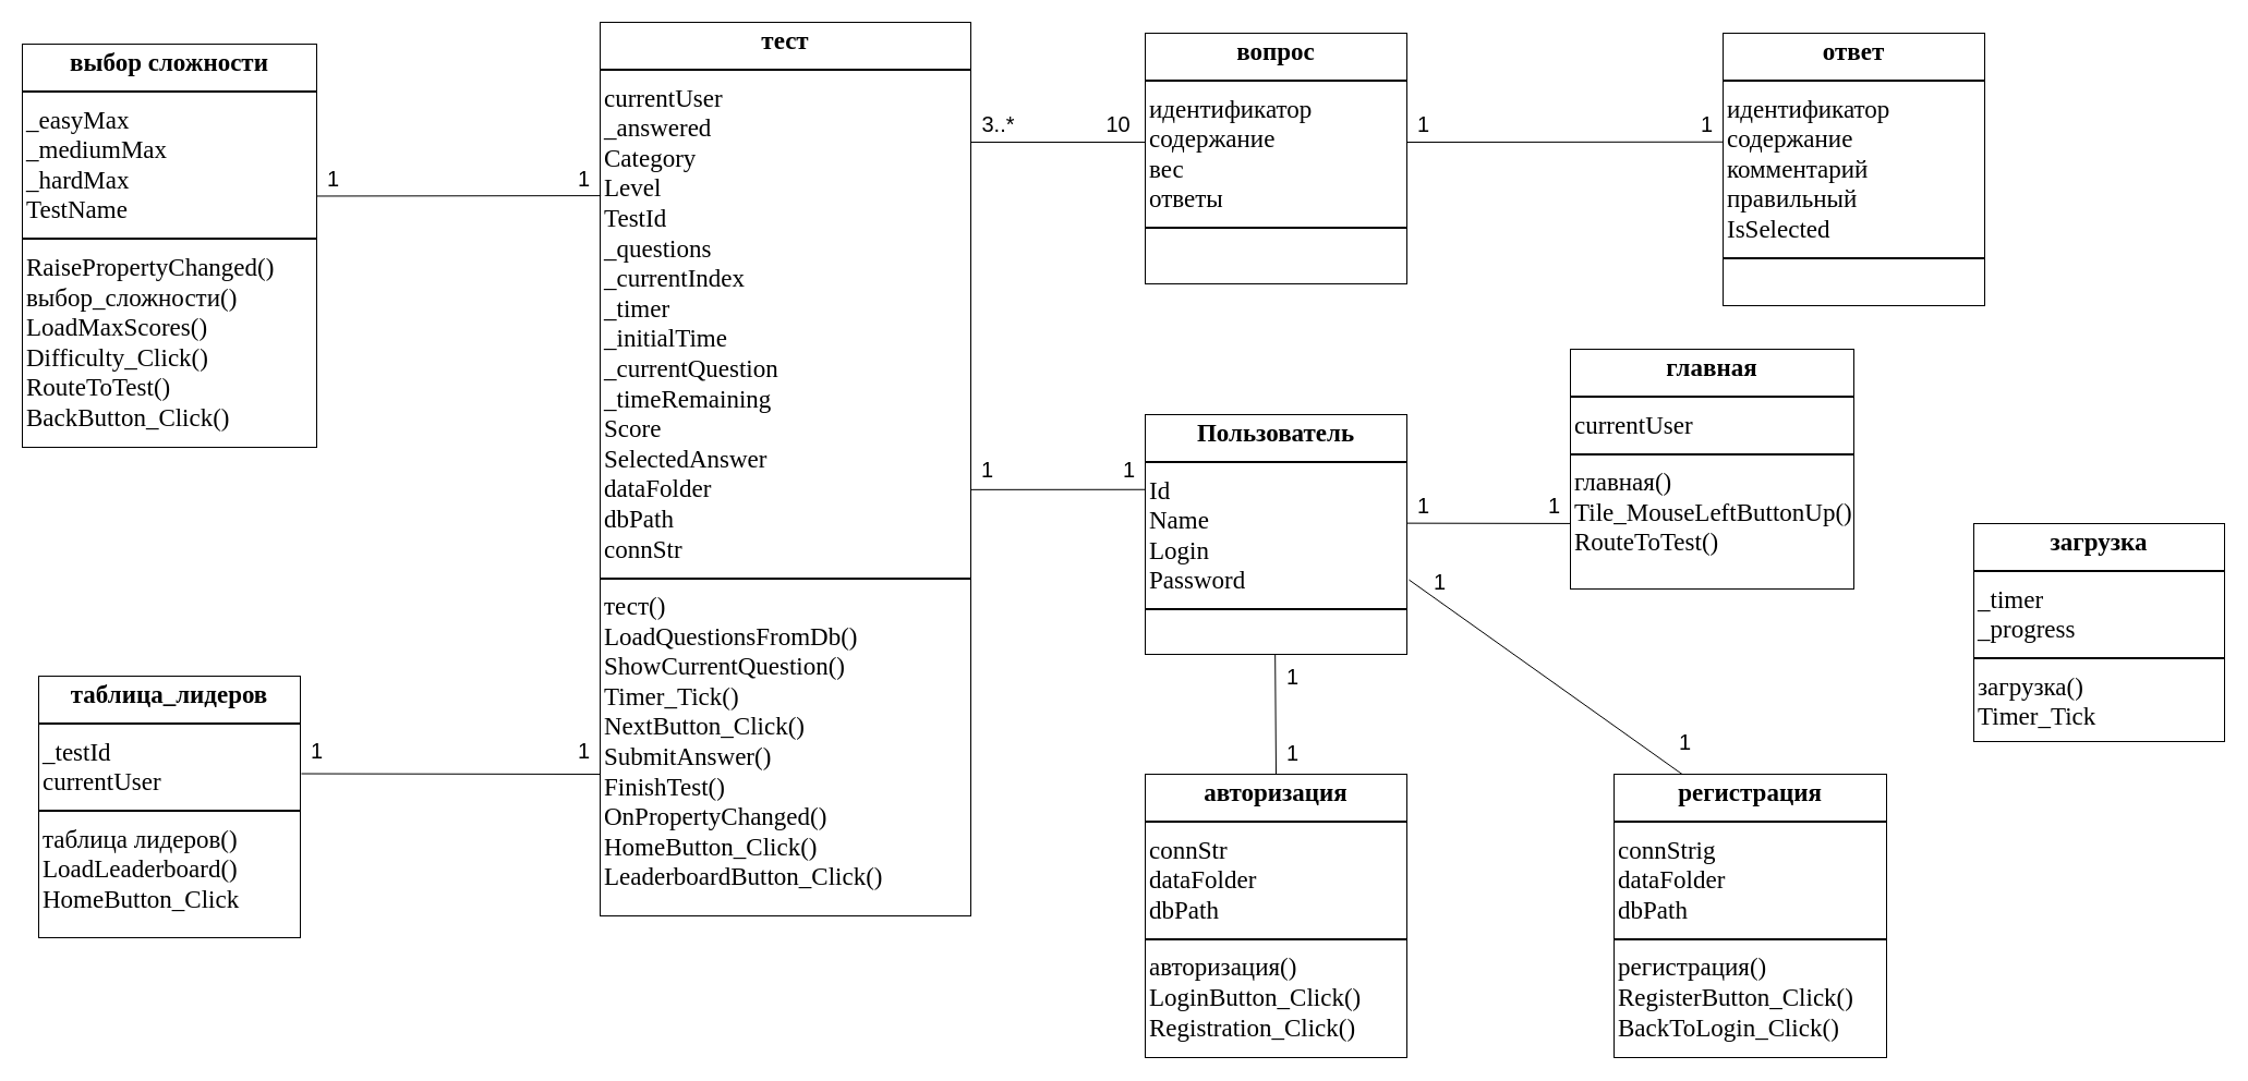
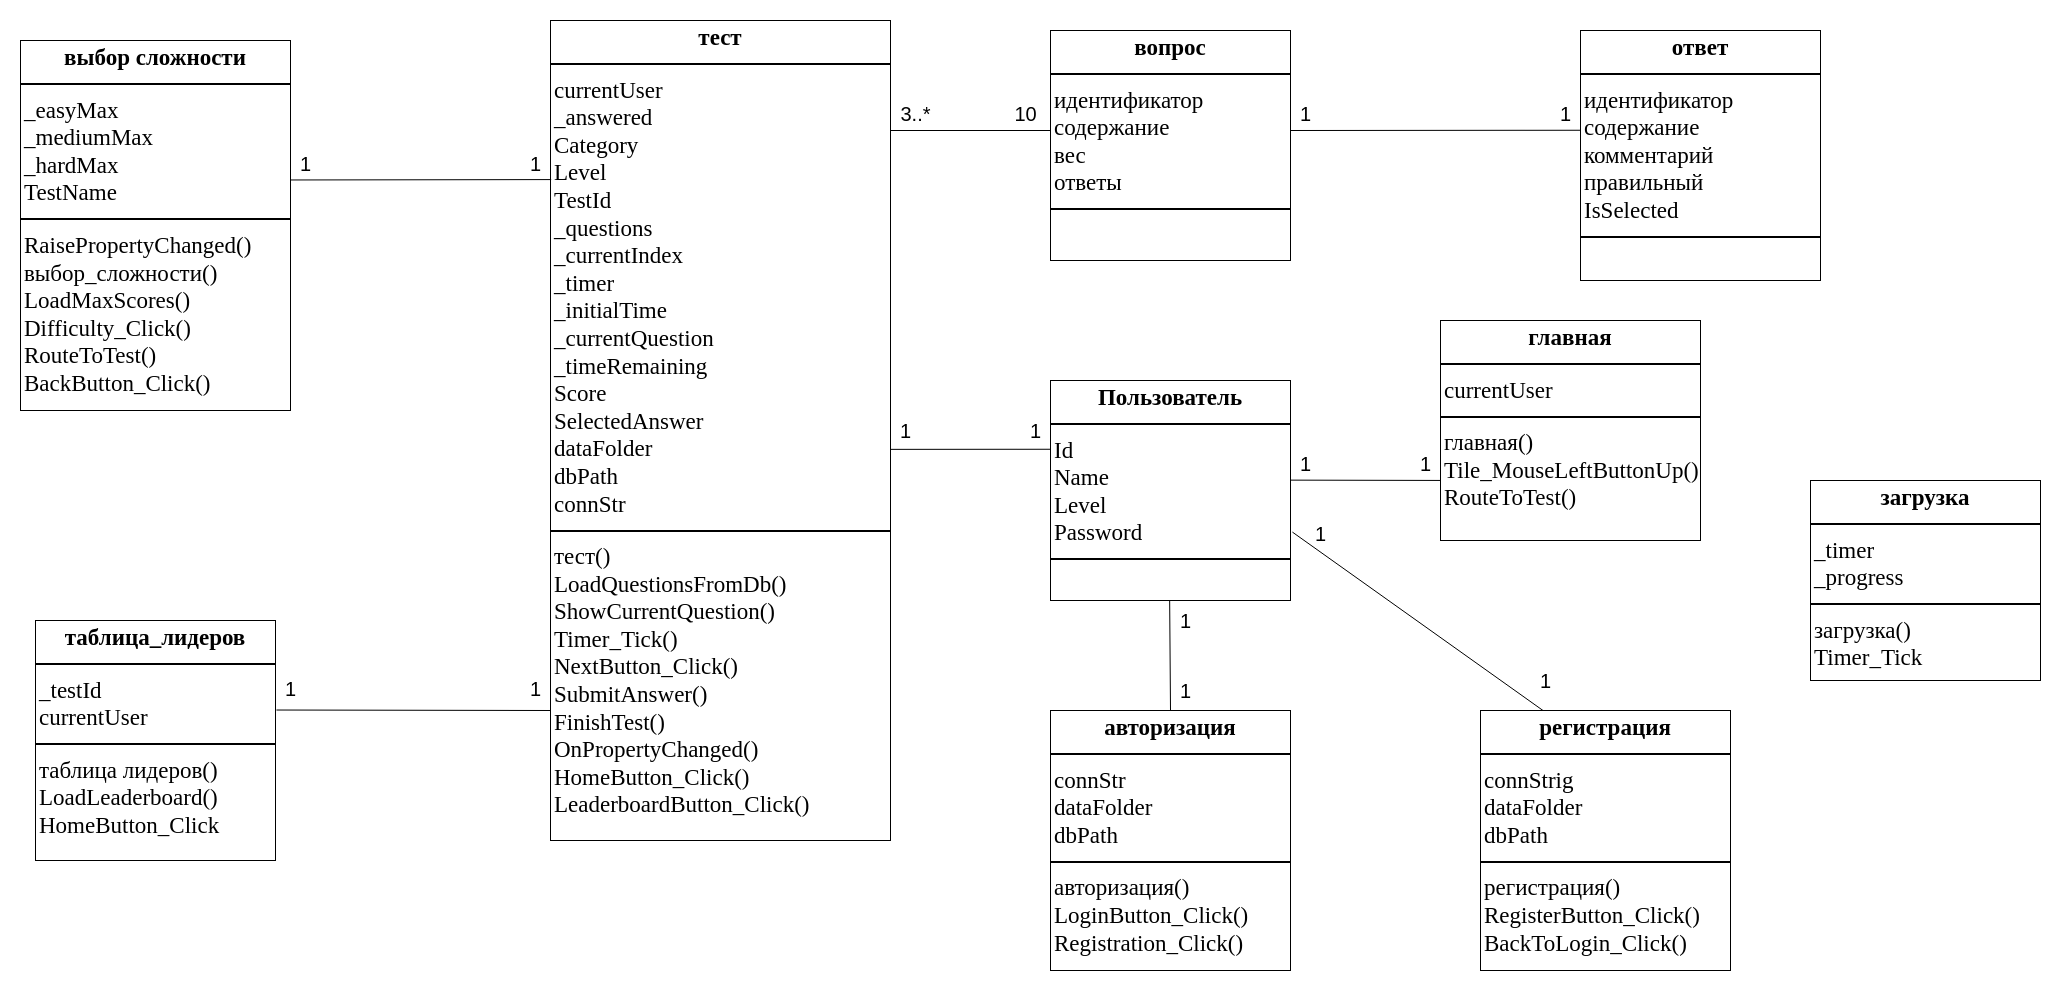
- <mxCell id="7" value="&lt;p style=&quot;margin: 4px 0px 0px; text-align: center; font-size: 23px;&quot;&gt;&lt;b style=&quot;font-size: 23px;&quot;&gt;Пользователь&lt;/b&gt;&lt;/p&gt;&lt;hr style=&quot;border-style: solid; font-size: 23px;&quot;&gt;&lt;p style=&quot;margin: 0px 0px 0px 4px;&quot;&gt;Id&lt;/p&gt;&lt;p style=&quot;margin: 0px 0px 0px 4px;&quot;&gt;Name&lt;/p&gt;&lt;p style=&quot;margin: 0px 0px 0px 4px;&quot;&gt;Login&lt;/p&gt;&lt;p style=&quot;margin: 0px 0px 0px 4px;&quot;&gt;Password&lt;br&gt;&lt;/p&gt;&lt;hr style=&quot;border-style: solid; font-size: 23px;&quot;&gt;&lt;p style=&quot;margin: 0px 0px 0px 4px; font-size: 23px;&quot;&gt;&lt;br style=&quot;font-size: 23px;&quot;&gt;&lt;/p&gt;" style="verticalAlign=top;align=left;overflow=fill;html=1;whiteSpace=wrap;fontFamily=isocpeur;fontSize=23;" parent="1" vertex="1"><mxGeometry x="1050" y="380" width="240" height="220" as="geometry" /></mxCell>
+ <mxCell id="7" value="&lt;p style=&quot;margin: 4px 0px 0px; text-align: center; font-size: 23px;&quot;&gt;&lt;b style=&quot;font-size: 23px;&quot;&gt;Пользователь&lt;/b&gt;&lt;/p&gt;&lt;hr style=&quot;border-style: solid; font-size: 23px;&quot;&gt;&lt;p style=&quot;margin: 0px 0px 0px 4px;&quot;&gt;Id&lt;/p&gt;&lt;p style=&quot;margin: 0px 0px 0px 4px;&quot;&gt;Name&lt;/p&gt;&lt;p style=&quot;margin: 0px 0px 0px 4px;&quot;&gt;Level&lt;/p&gt;&lt;p style=&quot;margin: 0px 0px 0px 4px;&quot;&gt;Password&lt;br&gt;&lt;/p&gt;&lt;hr style=&quot;border-style: solid; font-size: 23px;&quot;&gt;&lt;p style=&quot;margin: 0px 0px 0px 4px; font-size: 23px;&quot;&gt;&lt;br style=&quot;font-size: 23px;&quot;&gt;&lt;/p&gt;" style="verticalAlign=top;align=left;overflow=fill;html=1;whiteSpace=wrap;fontFamily=isocpeur;fontSize=23;" parent="1" vertex="1"><mxGeometry x="1050" y="380" width="240" height="220" as="geometry" /></mxCell>
